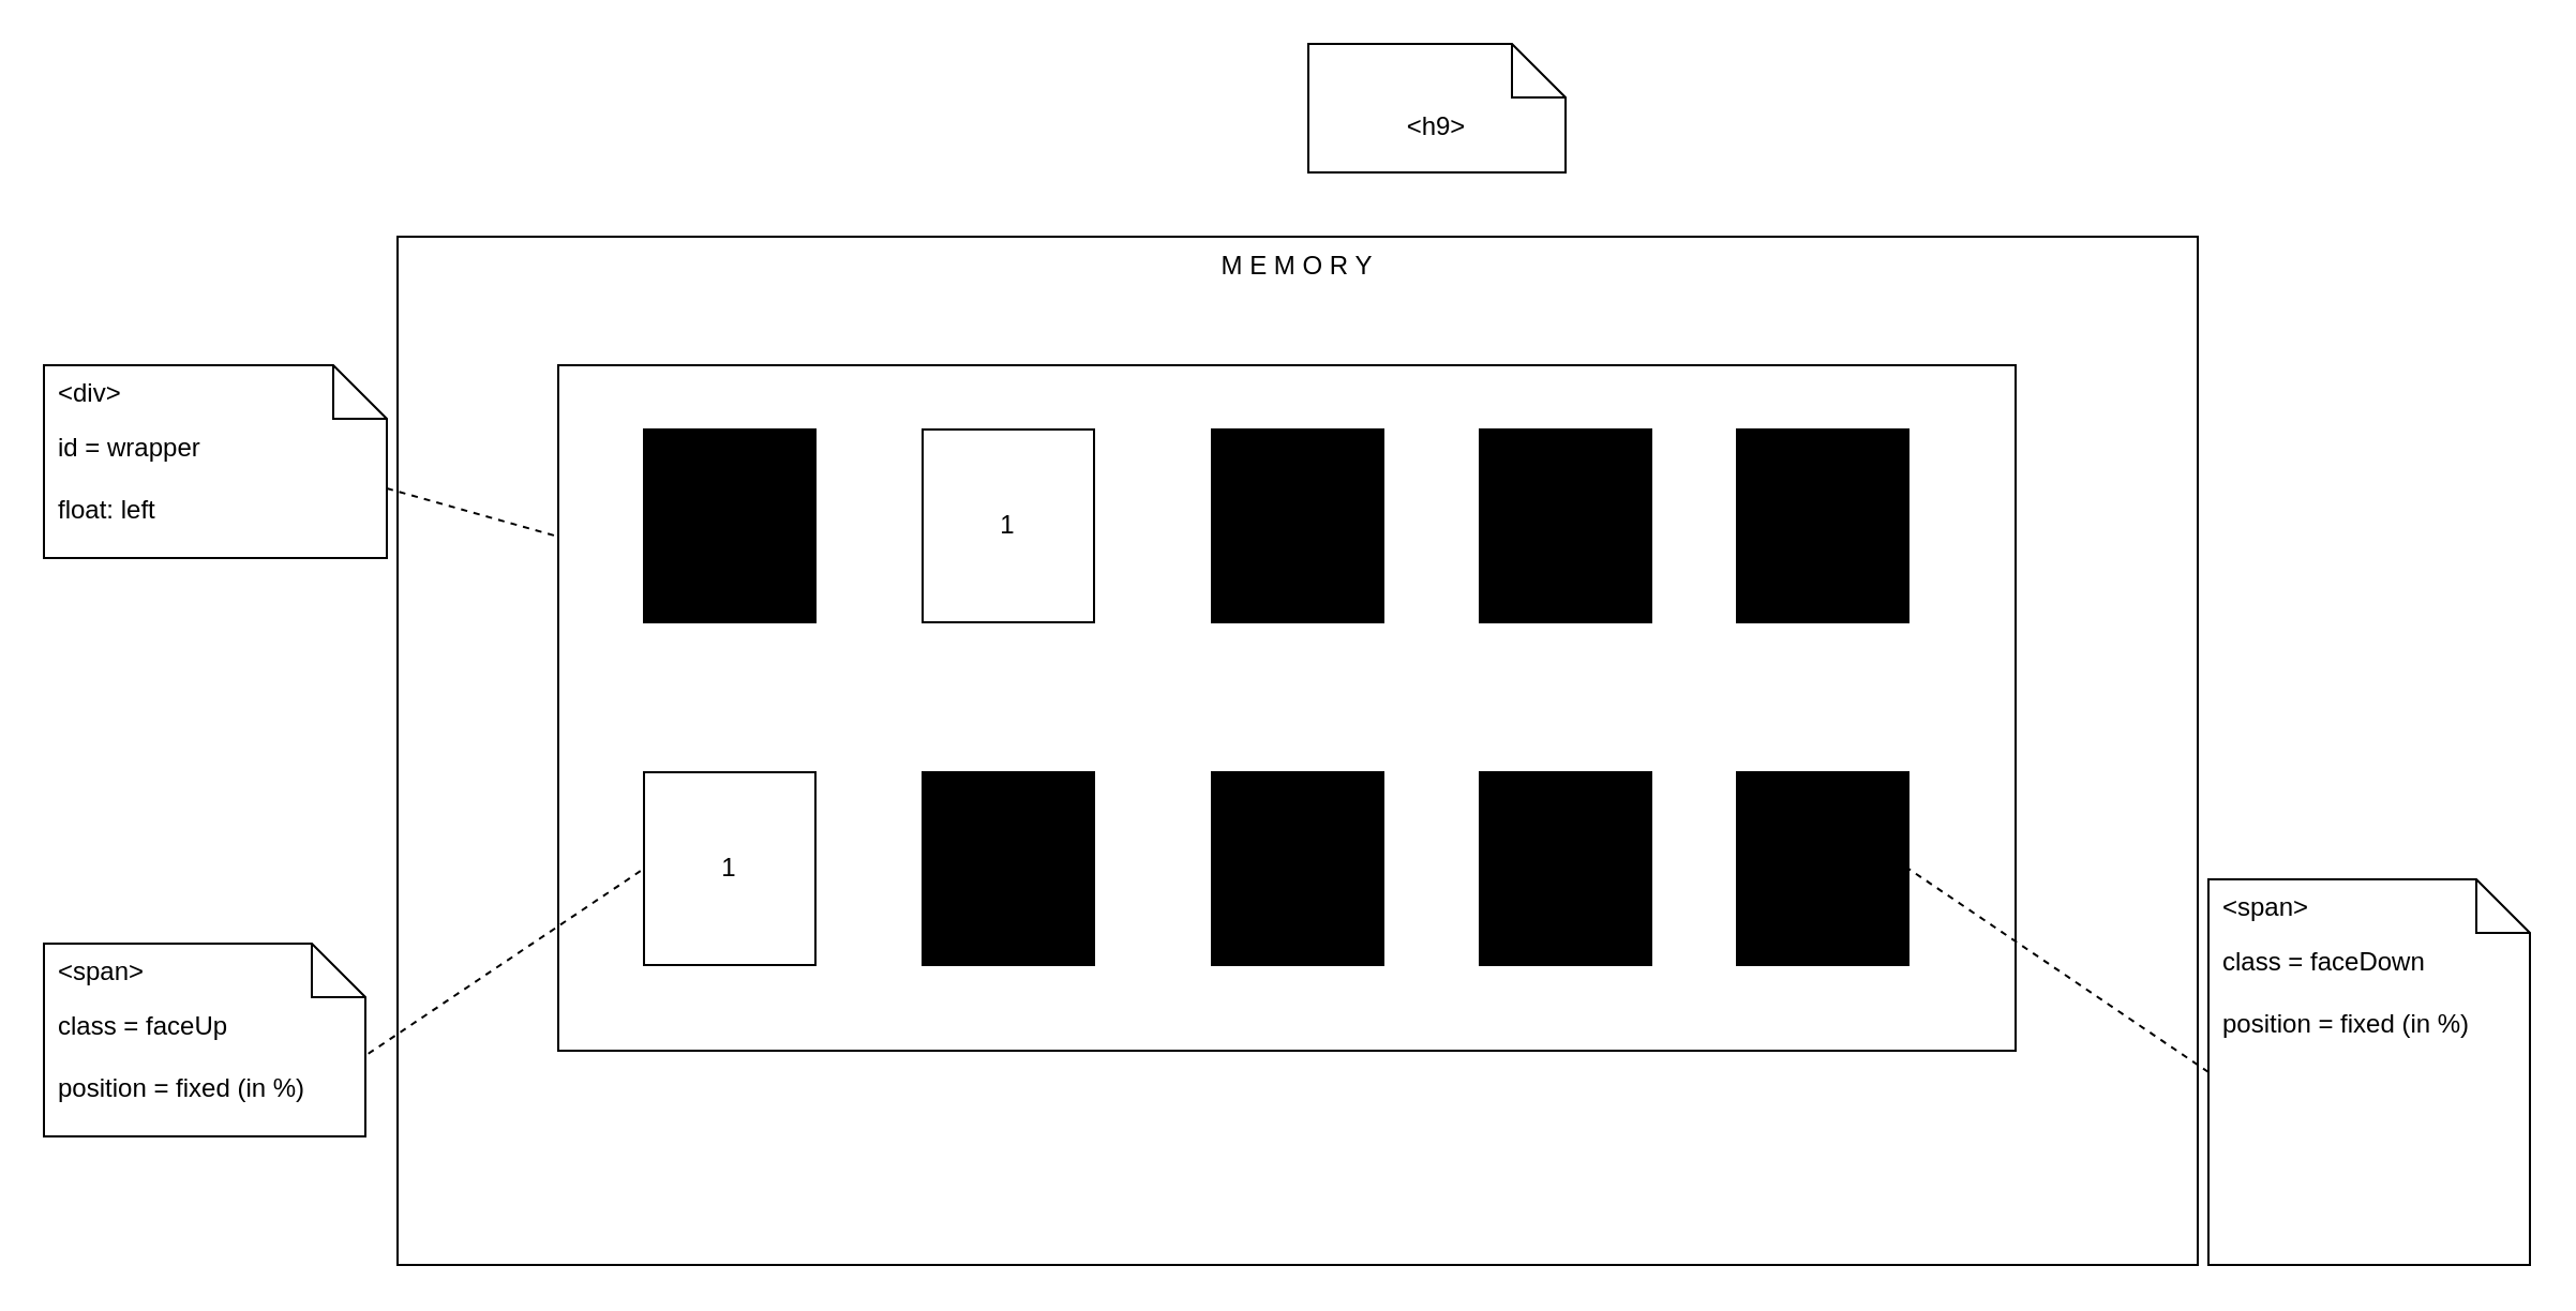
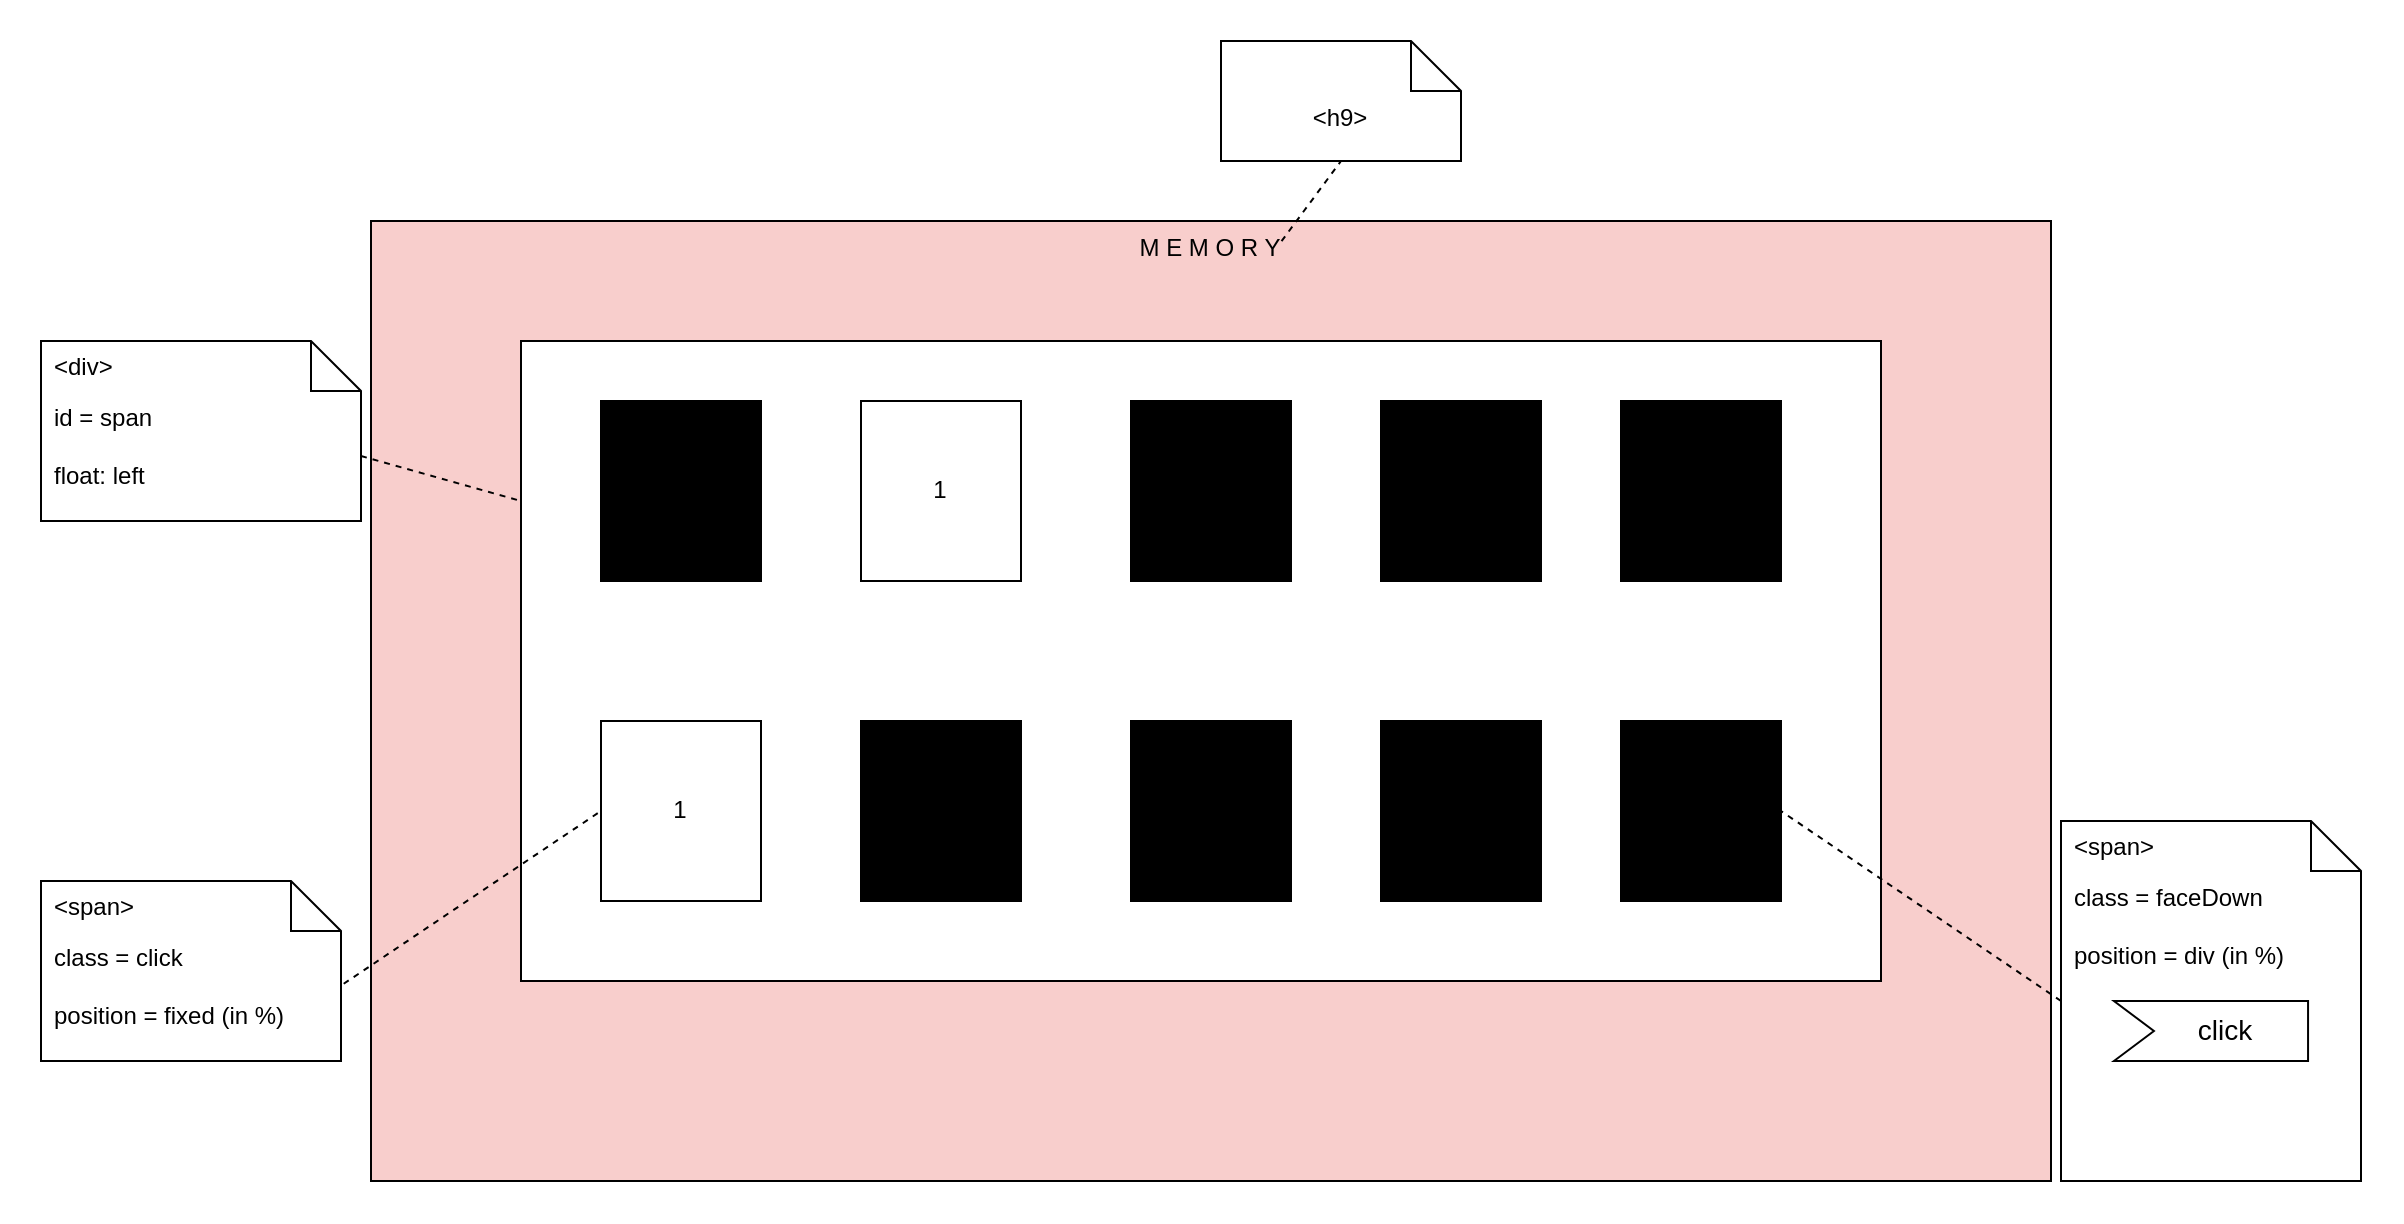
+ <mxCell id="25" value="" style="endArrow=none;dashed=1;html=1;rounded=0;entryX=0.5;entryY=1;entryDx=0;entryDy=0;entryPerimeter=0;exitX=0.542;exitY=0.021;exitDx=0;exitDy=0;exitPerimeter=0;" edge="1" parent="1" source="2" target="21"><mxGeometry width="50" height="50" relative="1" as="geometry"><mxPoint x="740" y="90" as="sourcePoint" /><mxPoint x="730" y="90" as="targetPoint" /></mxGeometry></mxCell>
- <mxCell id="2" value="M E M O R Y" style="rounded=0;whiteSpace=wrap;html=1;verticalAlign=top;" vertex="1" parent="1"><mxGeometry x="185" y="110" width="840" height="480" as="geometry" /></mxCell>
+ <mxCell id="2" value="M E M O R Y" style="rounded=0;whiteSpace=wrap;html=1;verticalAlign=top;fillColor=#f8cecc;" vertex="1" parent="1"><mxGeometry x="185" y="110" width="840" height="480" as="geometry" /></mxCell>
- <mxCell id="16" value="id = wrapper&lt;br&gt;&lt;br&gt;float: left" style="shape=note2;boundedLbl=1;whiteSpace=wrap;html=1;size=25;verticalAlign=top;align=left;spacingLeft=5;labelBackgroundColor=#FFFFFF;fillColor=#FFFFFF;" vertex="1" parent="1"><mxGeometry y="170" width="160" height="90" as="geometry" x="20" /></mxCell>
+ <mxCell id="16" value="id = span&lt;br&gt;&lt;br&gt;float: left" style="shape=note2;boundedLbl=1;whiteSpace=wrap;html=1;size=25;verticalAlign=top;align=left;spacingLeft=5;labelBackgroundColor=#FFFFFF;fillColor=#FFFFFF;" vertex="1" parent="1"><mxGeometry y="170" width="160" height="90" as="geometry" x="20" /></mxCell>
- <mxCell id="18" value="class = faceDown&lt;br&gt;&lt;br&gt;position = fixed (in %)" style="shape=note2;boundedLbl=1;whiteSpace=wrap;html=1;size=25;verticalAlign=top;align=left;spacingLeft=5;labelBackgroundColor=#FFFFFF;fillColor=#FFFFFF;" vertex="1" parent="1"><mxGeometry x="1030" y="410" width="150" height="180" as="geometry" /></mxCell>
+ <mxCell id="18" value="class = faceDown&lt;br&gt;&lt;br&gt;position = div (in %)" style="shape=note2;boundedLbl=1;whiteSpace=wrap;html=1;size=25;verticalAlign=top;align=left;spacingLeft=5;labelBackgroundColor=#FFFFFF;fillColor=#FFFFFF;" vertex="1" parent="1"><mxGeometry x="1030" y="410" width="150" height="180" as="geometry" /></mxCell>
- <mxCell id="14" value="class = faceUp&lt;br&gt;&lt;br&gt;position = fixed (in %)" style="shape=note2;boundedLbl=1;whiteSpace=wrap;html=1;size=25;verticalAlign=top;align=left;spacingLeft=5;labelBackgroundColor=#FFFFFF;fillColor=#FFFFFF;" vertex="1" parent="1"><mxGeometry y="440" width="150" height="90" as="geometry" x="20" /></mxCell>
+ <mxCell id="14" value="class = click&lt;br&gt;&lt;br&gt;position = fixed (in %)" style="shape=note2;boundedLbl=1;whiteSpace=wrap;html=1;size=25;verticalAlign=top;align=left;spacingLeft=5;labelBackgroundColor=#FFFFFF;fillColor=#FFFFFF;" vertex="1" parent="1"><mxGeometry y="440" width="150" height="90" as="geometry" x="20" /></mxCell>
+ <mxCell id="20" value="click" style="html=1;shape=mxgraph.infographic.ribbonSimple;notch1=20;notch2=0;align=center;verticalAlign=middle;fontSize=14;fontStyle=0;fillColor=#FFFFFF;flipH=0;spacingRight=0;spacingLeft=14;labelBackgroundColor=#FFFFFF;" vertex="1" parent="18"><mxGeometry x="26.47" y="90" width="97.059" height="30" as="geometry" /></mxCell>
